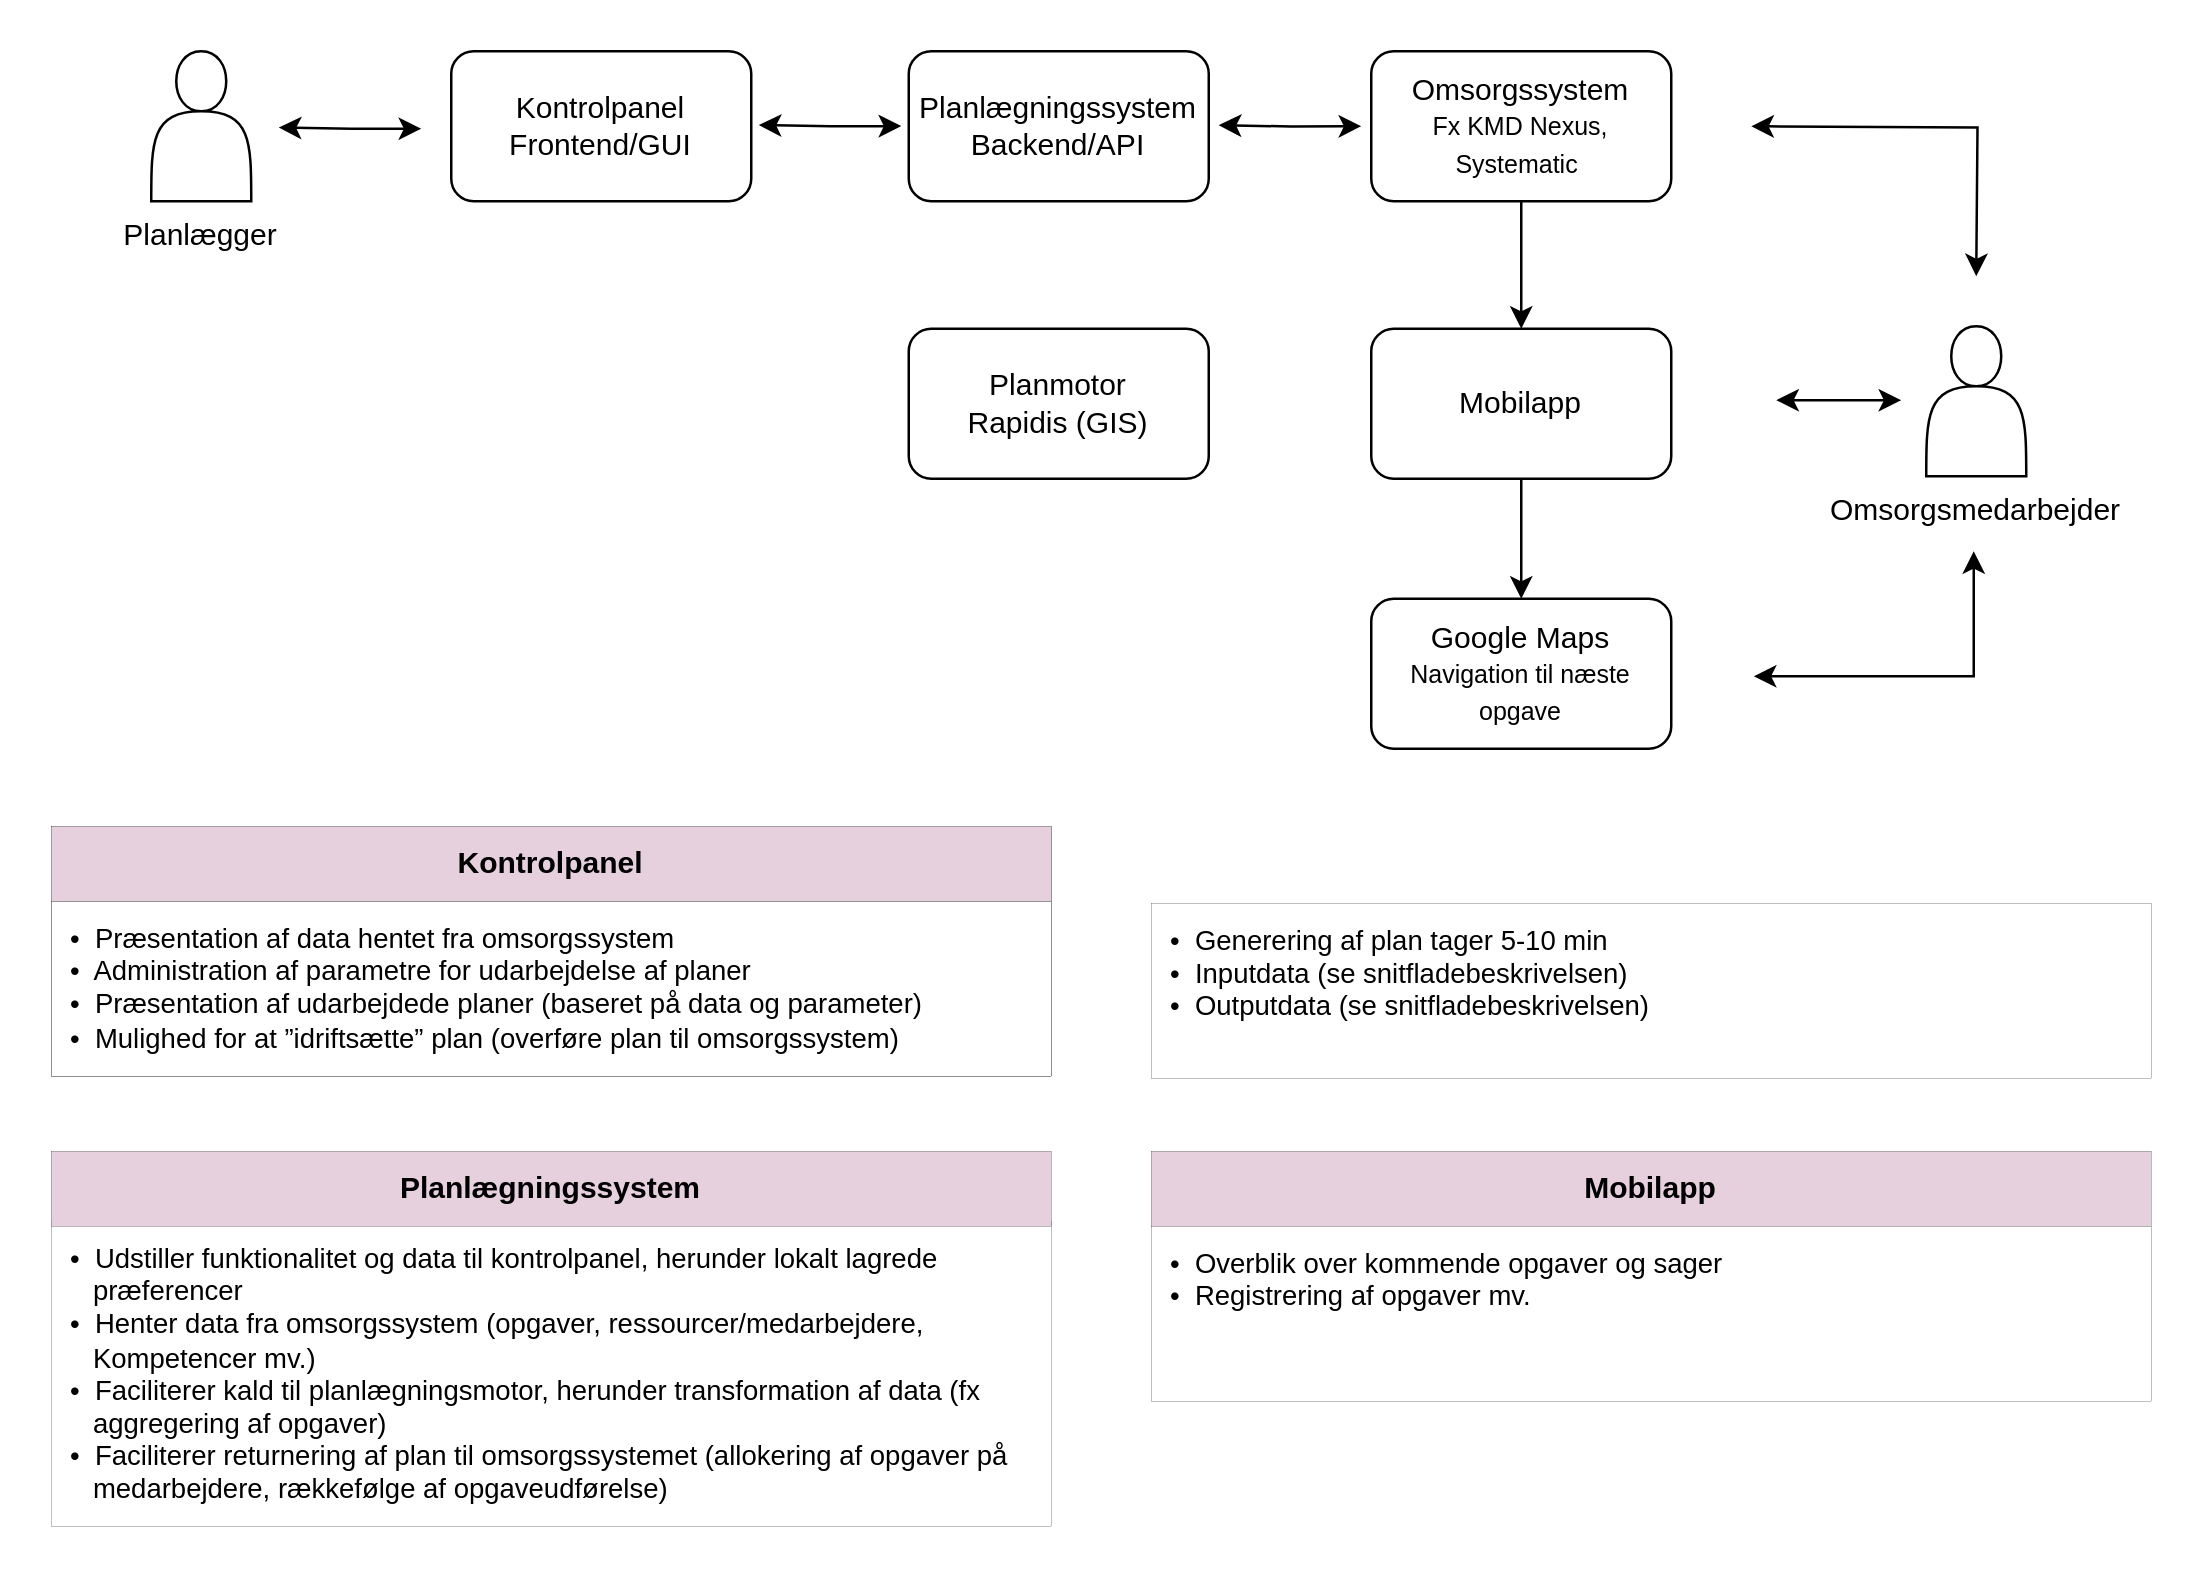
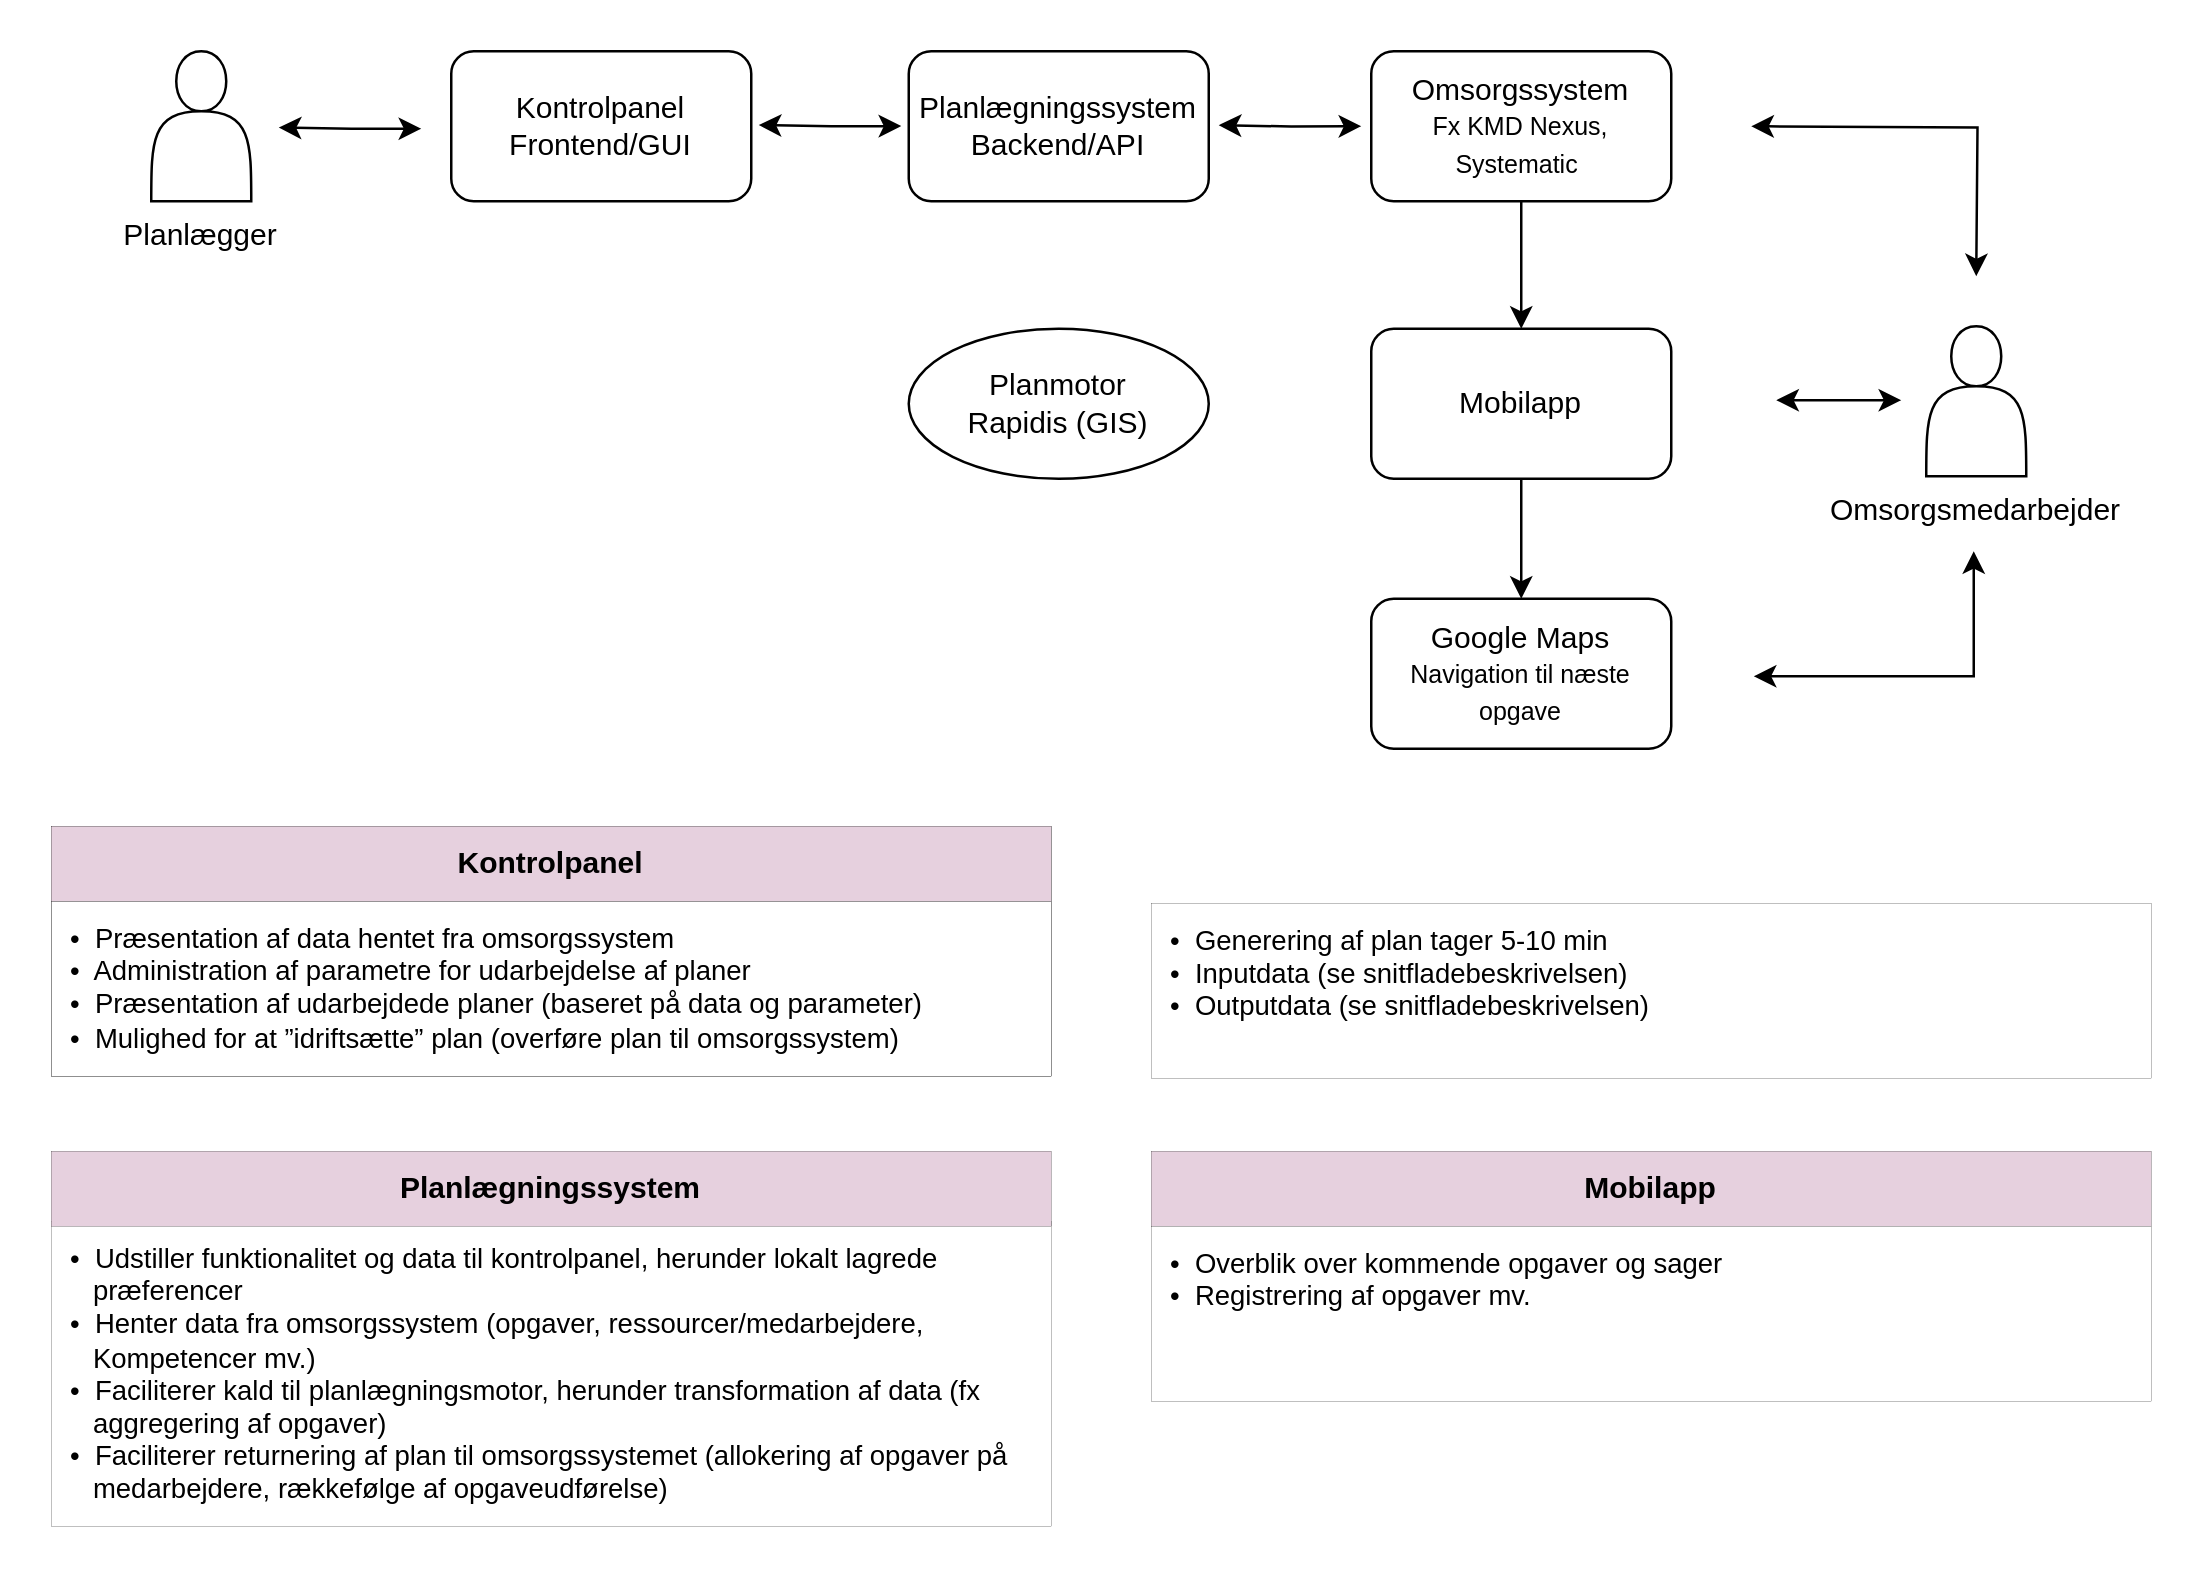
- <mxCell id="5" value="Planmotor&lt;div&gt;Rapidis (GIS)&lt;/div&gt;" style="whiteSpace=wrap;html=1;rounded=1;" vertex="1" parent="1"><mxGeometry x="363" y="131" width="120" height="60" as="geometry" /></mxCell>
+ <mxCell id="5" value="Planmotor&lt;div&gt;Rapidis (GIS)&lt;/div&gt;" style="ellipse;whiteSpace=wrap;html=1;" vertex="1" parent="1"><mxGeometry x="363" y="131" width="120" height="60" as="geometry" /></mxCell>
